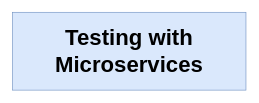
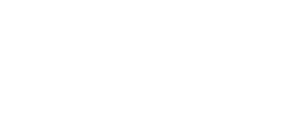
- <mxCell id="2" value="Testing with Microservices" style="rounded=0;whiteSpace=wrap;html=1;fillColor=#dae8fc;strokeColor=#6c8ebf;fontSize=37;fontStyle=1" vertex="1" parent="1"><mxGeometry x="20" y="20" width="390" height="130" as="geometry" /></mxCell>
